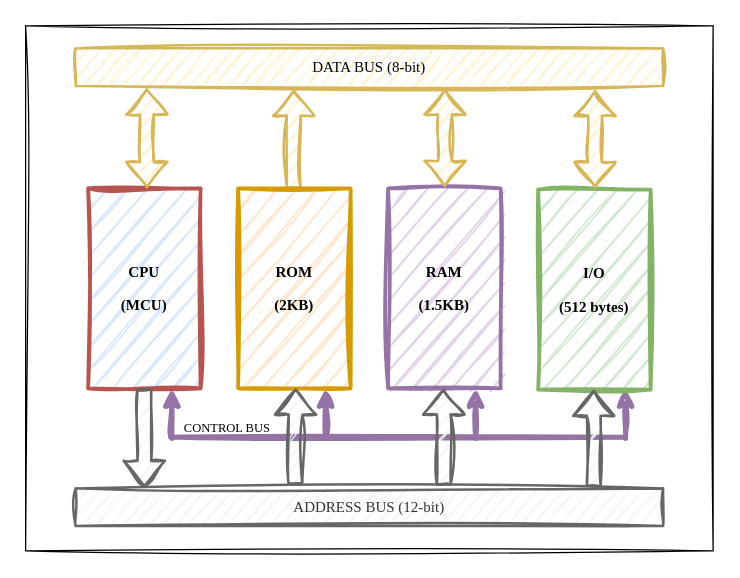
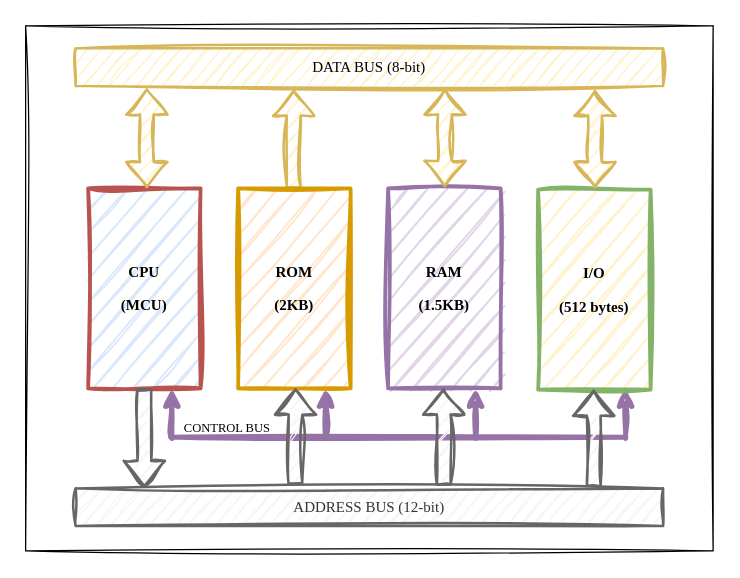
- <mxCell id="20" value="&lt;p&gt;&lt;font face=&quot;Comic Sans MS&quot;&gt;I/O&lt;/font&gt;&lt;/p&gt;&lt;p&gt;&lt;font face=&quot;ZPYWuSysR7_uBNmgolhw&quot;&gt;(512 bytes)&lt;br&gt;&lt;/font&gt;&lt;/p&gt;" style="rounded=0;whiteSpace=wrap;html=1;fillColor=#d5e8d4;strokeColor=#82b366;fontStyle=1;strokeWidth=3;sketch=1;curveFitting=1;jiggle=2;" vertex="1" parent="1"><mxGeometry x="430" y="151" width="90" height="160" as="geometry" /></mxCell>
+ <mxCell id="20" value="&lt;p&gt;&lt;font face=&quot;Comic Sans MS&quot;&gt;I/O&lt;/font&gt;&lt;/p&gt;&lt;p&gt;&lt;font face=&quot;ZPYWuSysR7_uBNmgolhw&quot;&gt;(512 bytes)&lt;br&gt;&lt;/font&gt;&lt;/p&gt;" style="rounded=0;whiteSpace=wrap;html=1;fillColor=#fff2cc;strokeColor=#82b366;fontStyle=1;strokeWidth=3;sketch=1;curveFitting=1;jiggle=2;" vertex="1" parent="1"><mxGeometry x="430" y="151" width="90" height="160" as="geometry" /></mxCell>
